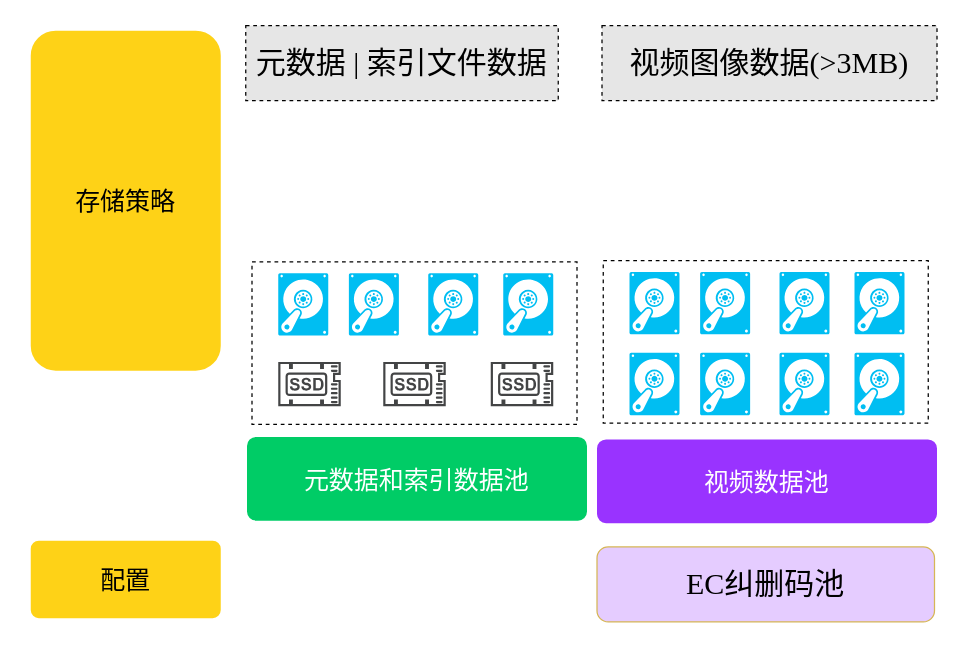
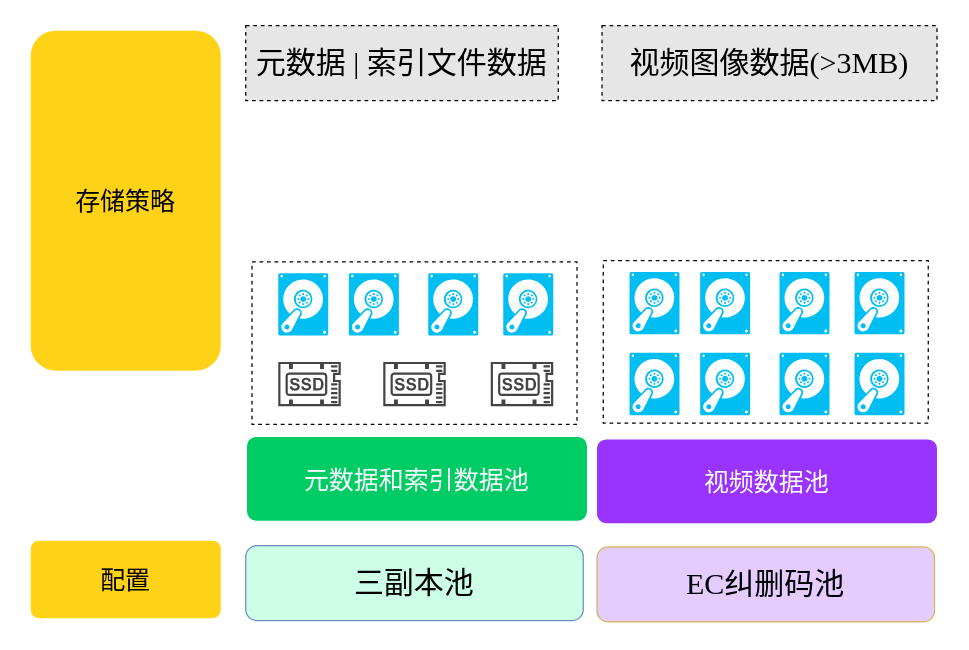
+ <mxCell id="4" value="&lt;font face=&quot;Times New Roman&quot; style=&quot;font-size: 24px&quot;&gt;三副本池&lt;/font&gt;" style="rounded=1;whiteSpace=wrap;html=1;fillColor=#CCFFE6;strokeColor=#6c8ebf;" vertex="1" parent="1"><mxGeometry x="196" y="436" width="270" height="60" as="geometry" /></mxCell>
